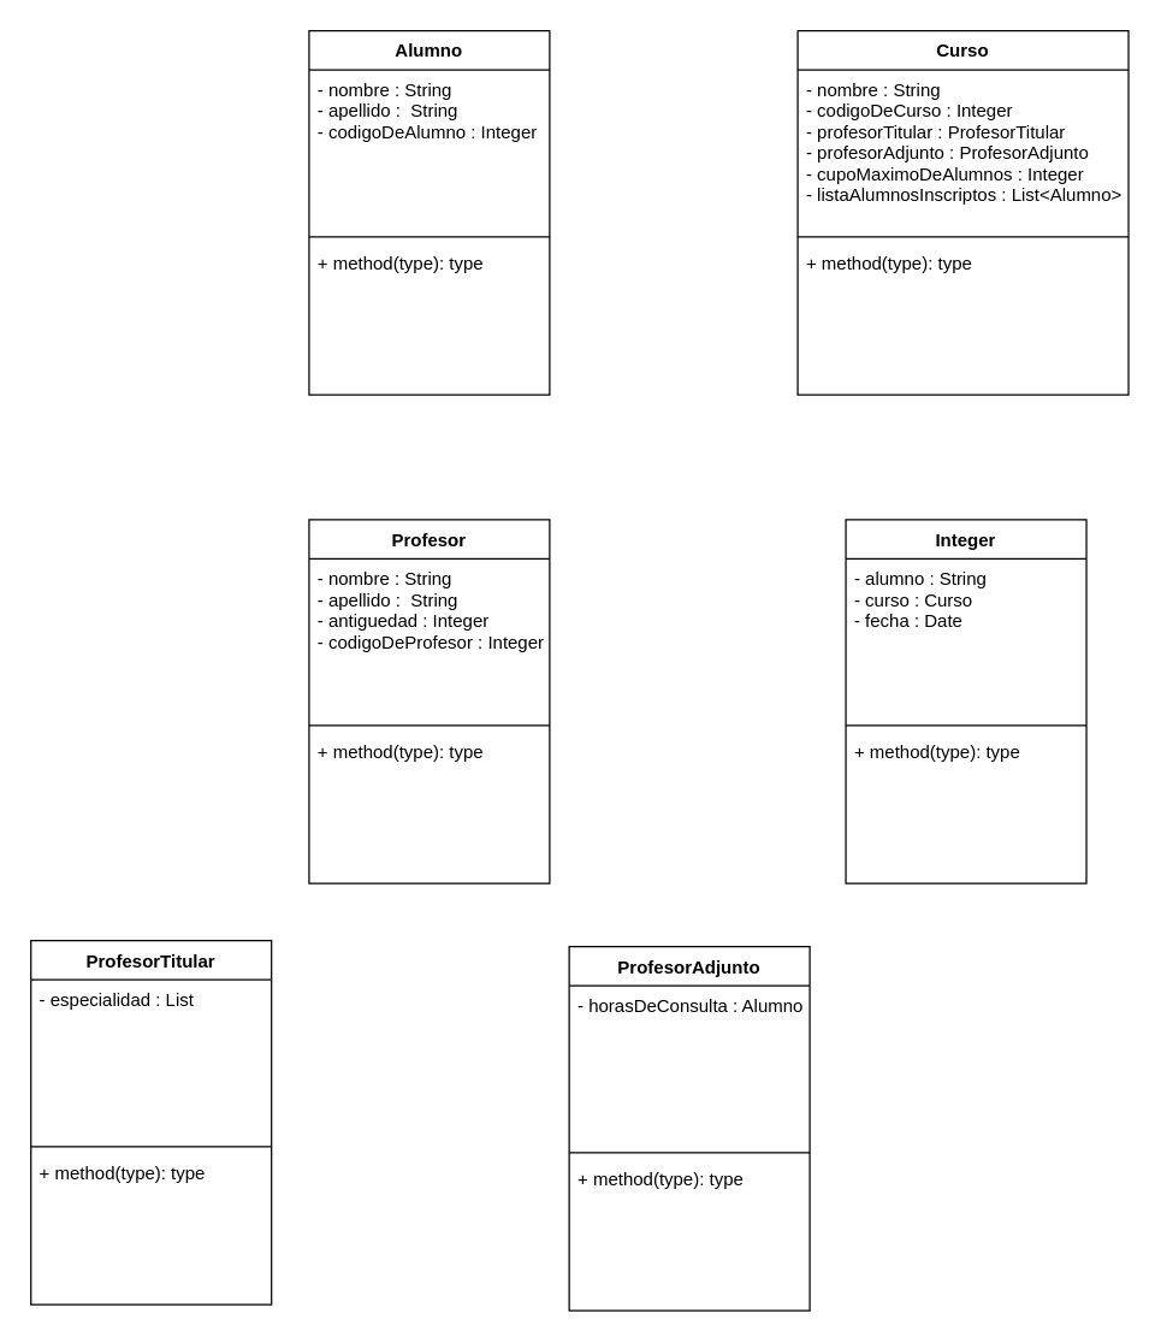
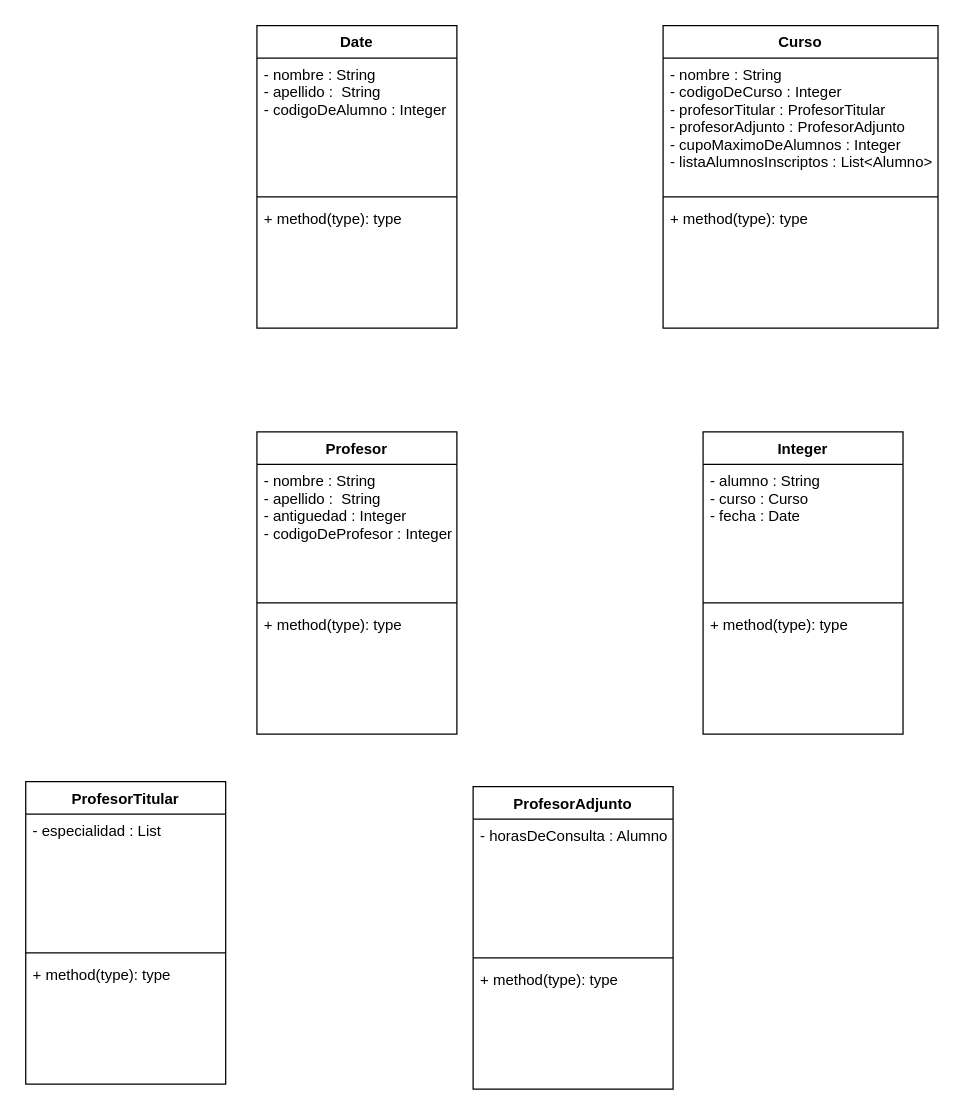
- <mxCell id="2" value="Alumno" style="swimlane;fontStyle=1;align=center;verticalAlign=top;childLayout=stackLayout;horizontal=1;startSize=26;horizontalStack=0;resizeParent=1;resizeParentMax=0;resizeLast=0;collapsible=1;marginBottom=0;" vertex="1" parent="1"><mxGeometry x="205" y="20" width="160" height="242" as="geometry" /></mxCell>
+ <mxCell id="2" value="Date" style="swimlane;fontStyle=1;align=center;verticalAlign=top;childLayout=stackLayout;horizontal=1;startSize=26;horizontalStack=0;resizeParent=1;resizeParentMax=0;resizeLast=0;collapsible=1;marginBottom=0;" vertex="1" parent="1"><mxGeometry x="205" y="20" width="160" height="242" as="geometry" /></mxCell>
